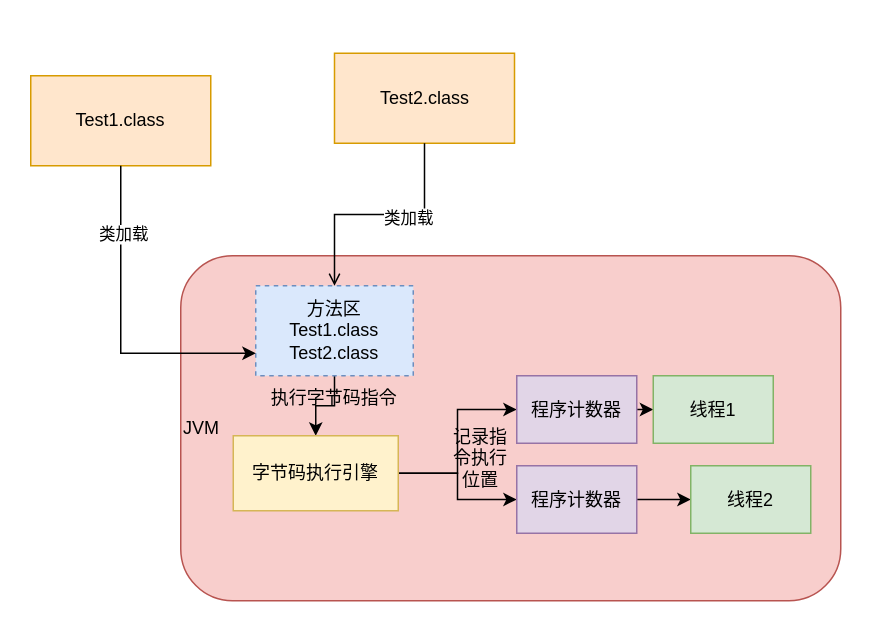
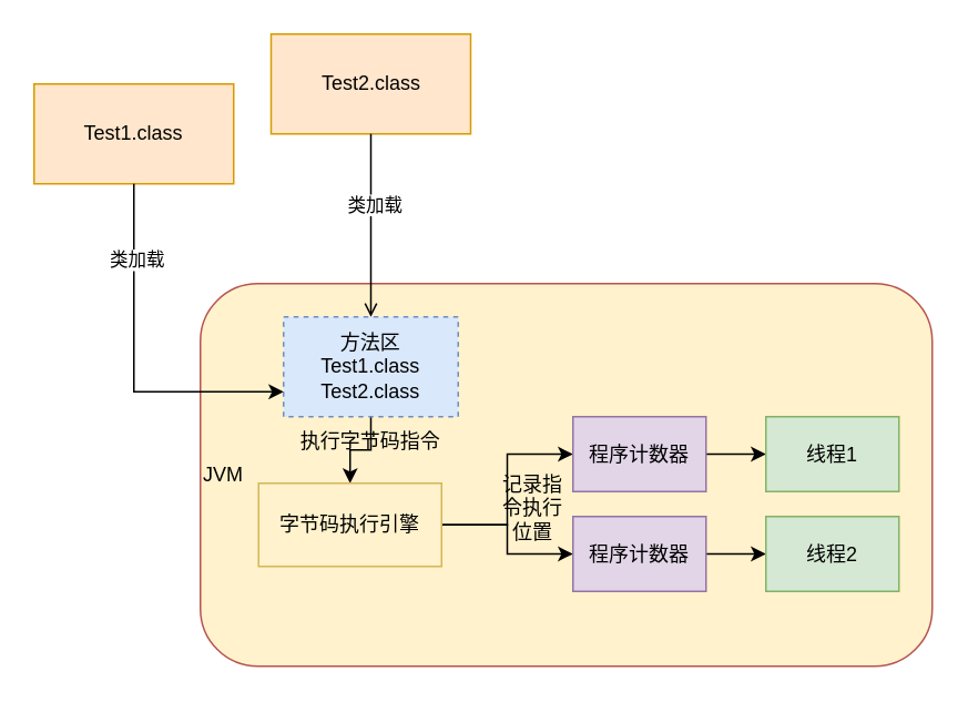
- <mxCell id="3" value="Test2.class" style="rounded=0;whiteSpace=wrap;html=1;fillColor=#ffe6cc;strokeColor=#d79b00;" vertex="1" parent="1"><mxGeometry x="222.5" y="35" width="120" height="60" as="geometry" /></mxCell>
+ <mxCell id="3" value="Test2.class" style="rounded=0;whiteSpace=wrap;html=1;fillColor=#ffe6cc;strokeColor=#d79b00;" vertex="1" parent="1"><mxGeometry x="162.5" y="20" width="120" height="60" as="geometry" /></mxCell>
- <mxCell id="17" value="线程1" style="rounded=0;whiteSpace=wrap;html=1;fillColor=#d5e8d4;strokeColor=#82b366;" vertex="1" parent="1"><mxGeometry x="435" y="250" width="80" height="45" as="geometry" /></mxCell>
+ <mxCell id="17" value="线程1" style="rounded=0;whiteSpace=wrap;html=1;fillColor=#d5e8d4;strokeColor=#82b366;" vertex="1" parent="1"><mxGeometry x="460" y="250" width="80" height="45" as="geometry" /></mxCell>
- <mxCell id="4" value="JVM" style="rounded=1;whiteSpace=wrap;html=1;align=left;fillColor=#f8cecc;strokeColor=#b85450;" vertex="1" parent="1"><mxGeometry x="120" y="170" width="440" height="230" as="geometry" /></mxCell>
+ <mxCell id="4" value="JVM" style="rounded=1;whiteSpace=wrap;html=1;align=left;fillColor=#fff2cc;strokeColor=#b85450;" vertex="1" parent="1"><mxGeometry x="120" y="170" width="440" height="230" as="geometry" /></mxCell>
